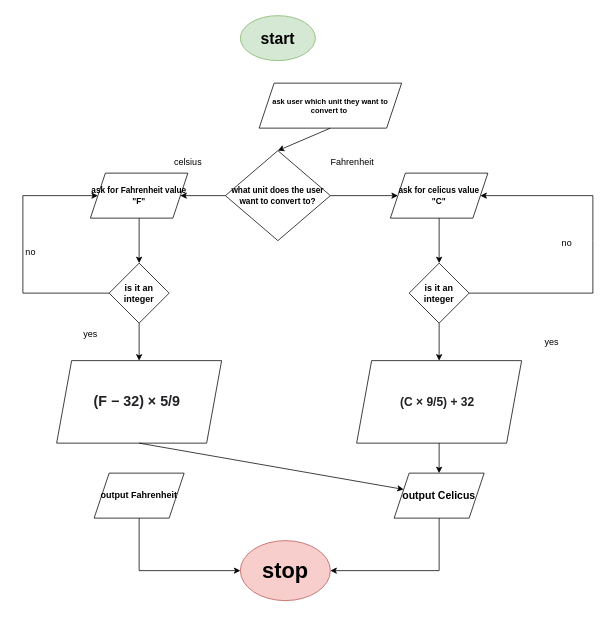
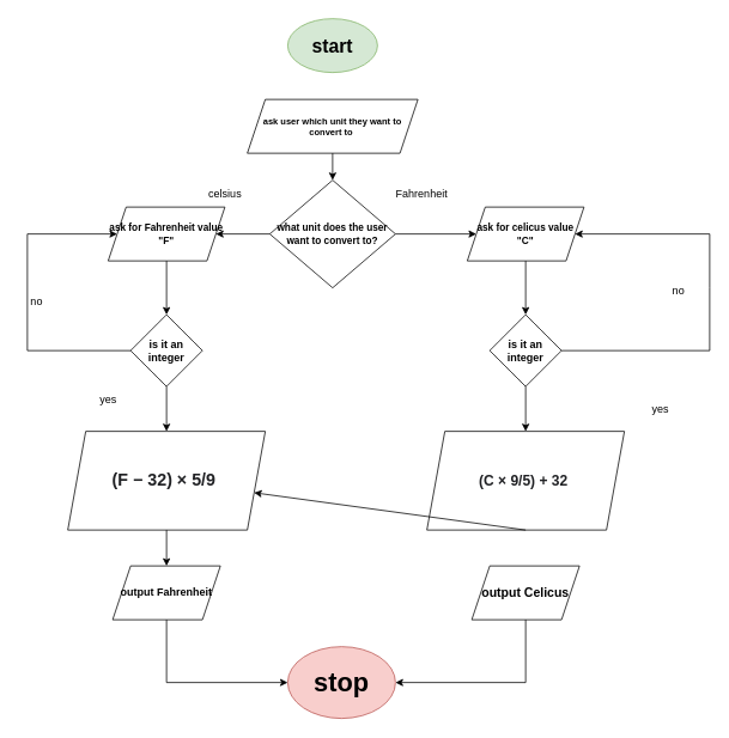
- <mxCell id="3" value="ask user which unit they want to convert to&amp;nbsp;" style="shape=parallelogram;perimeter=parallelogramPerimeter;whiteSpace=wrap;html=1;fixedSize=1;align=center;fontSize=10;fontStyle=1" vertex="1" parent="1"><mxGeometry x="345" y="110" width="190" height="60" as="geometry" /></mxCell>
+ <mxCell id="3" value="ask user which unit they want to convert to&amp;nbsp;" style="shape=parallelogram;perimeter=parallelogramPerimeter;whiteSpace=wrap;html=1;fixedSize=1;align=center;fontSize=10;fontStyle=1" vertex="1" parent="1"><mxGeometry x="275" y="110" width="190" height="60" as="geometry" /></mxCell>
- <mxCell id="31" value="" style="endArrow=classic;html=1;rounded=0;exitX=0.5;exitY=1;exitDx=0;exitDy=0;" edge="1" parent="1" source="28" target="26"><mxGeometry width="50" height="50" relative="1" as="geometry"><mxPoint x="510" y="420" as="sourcePoint" /><mxPoint x="560" y="370" as="targetPoint" /></mxGeometry></mxCell>
+ <mxCell id="31" value="" style="endArrow=classic;html=1;rounded=0;exitX=0.5;exitY=1;exitDx=0;exitDy=0;entryX=0.5;entryY=0;entryDx=0;entryDy=0;" edge="1" parent="1" source="28" target="29"><mxGeometry width="50" height="50" relative="1" as="geometry"><mxPoint x="510" y="420" as="sourcePoint" /><mxPoint x="560" y="370" as="targetPoint" /></mxGeometry></mxCell>
- <mxCell id="25" value="" style="endArrow=classic;html=1;rounded=0;exitX=0.5;exitY=1;exitDx=0;exitDy=0;" edge="1" parent="1" source="24" target="26"><mxGeometry width="50" height="50" relative="1" as="geometry"><mxPoint x="630" y="510" as="sourcePoint" /><mxPoint x="715" y="640" as="targetPoint" /></mxGeometry></mxCell>
+ <mxCell id="25" value="" style="endArrow=classic;html=1;rounded=0;exitX=0.5;exitY=1;exitDx=0;exitDy=0;" edge="1" parent="1" source="24" target="28"><mxGeometry width="50" height="50" relative="1" as="geometry"><mxPoint x="630" y="510" as="sourcePoint" /><mxPoint x="715" y="640" as="targetPoint" /></mxGeometry></mxCell>
